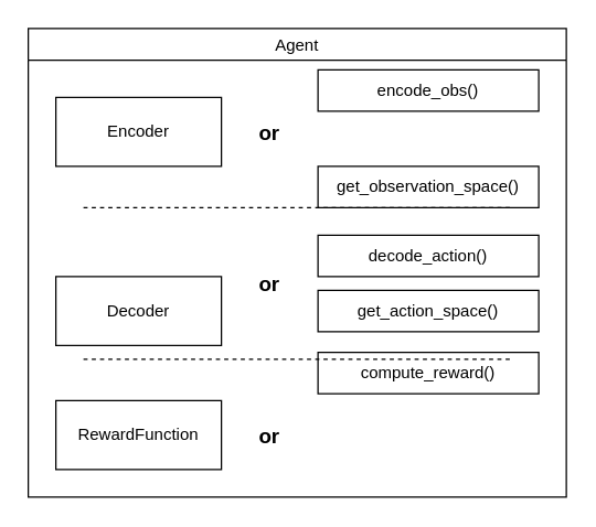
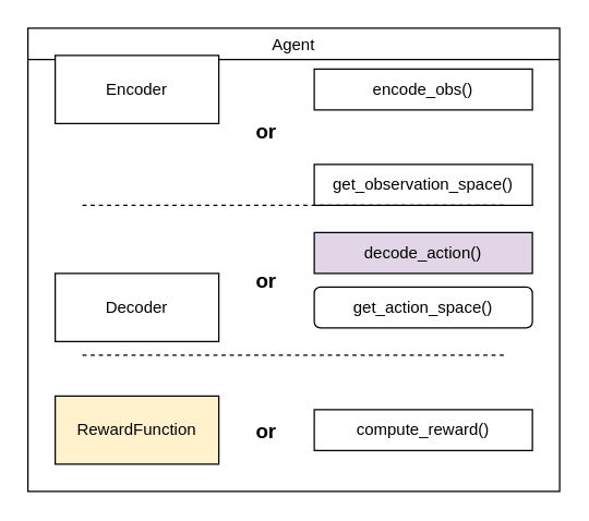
- <mxCell id="3" value="Encoder" style="rounded=0;whiteSpace=wrap;html=1;" vertex="1" parent="2"><mxGeometry x="20" y="50" width="120" height="50" as="geometry" /></mxCell>
+ <mxCell id="3" value="Encoder" style="rounded=0;whiteSpace=wrap;html=1;" vertex="1" parent="2"><mxGeometry x="20" y="20" width="120" height="50" as="geometry" /></mxCell>
- <mxCell id="10" value="decode_action()" style="rounded=0;whiteSpace=wrap;html=1;" vertex="1" parent="2"><mxGeometry x="210" y="150" width="160" height="30" as="geometry" /></mxCell>
+ <mxCell id="10" value="decode_action()" style="rounded=0;whiteSpace=wrap;html=1;fillColor=#e1d5e7;" vertex="1" parent="2"><mxGeometry x="210" y="150" width="160" height="30" as="geometry" /></mxCell>
- <mxCell id="11" value="get_action_space()" style="rounded=0;whiteSpace=wrap;html=1;" vertex="1" parent="2"><mxGeometry x="210" y="190" width="160" height="30" as="geometry" /></mxCell>
+ <mxCell id="11" value="get_action_space()" style="whiteSpace=wrap;html=1;rounded=1;" vertex="1" parent="2"><mxGeometry x="210" y="190" width="160" height="30" as="geometry" /></mxCell>
- <mxCell id="13" value="compute_reward()" style="rounded=0;whiteSpace=wrap;html=1;" vertex="1" parent="2"><mxGeometry x="210" y="235" width="160" height="30" as="geometry" /></mxCell>
+ <mxCell id="13" value="compute_reward()" style="rounded=0;whiteSpace=wrap;html=1;" vertex="1" parent="2"><mxGeometry x="210" y="280" width="160" height="30" as="geometry" /></mxCell>
- <mxCell id="4" value="RewardFunction" style="rounded=0;whiteSpace=wrap;html=1;" vertex="1" parent="2"><mxGeometry x="20" y="270" width="120" height="50" as="geometry" /></mxCell>
+ <mxCell id="4" value="RewardFunction" style="rounded=0;whiteSpace=wrap;html=1;fillColor=#fff2cc;" vertex="1" parent="2"><mxGeometry x="20" y="270" width="120" height="50" as="geometry" /></mxCell>
